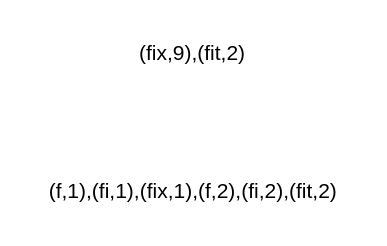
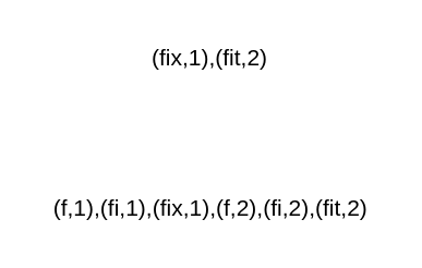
- <mxCell id="2" value="(fix,9),(fit,2)" style="text;html=1;strokeColor=none;fillColor=none;align=center;verticalAlign=middle;whiteSpace=wrap;rounded=0;fontSize=14;fontFamily=Helvetica;" parent="1" vertex="1"><mxGeometry x="73" y="20" width="110" height="30" as="geometry" /></mxCell>
+ <mxCell id="2" value="(fix,1),(fit,2)" style="text;html=1;strokeColor=none;fillColor=none;align=center;verticalAlign=middle;whiteSpace=wrap;rounded=0;fontSize=14;fontFamily=Helvetica;" parent="1" vertex="1"><mxGeometry x="73" y="20" width="110" height="30" as="geometry" /></mxCell>
